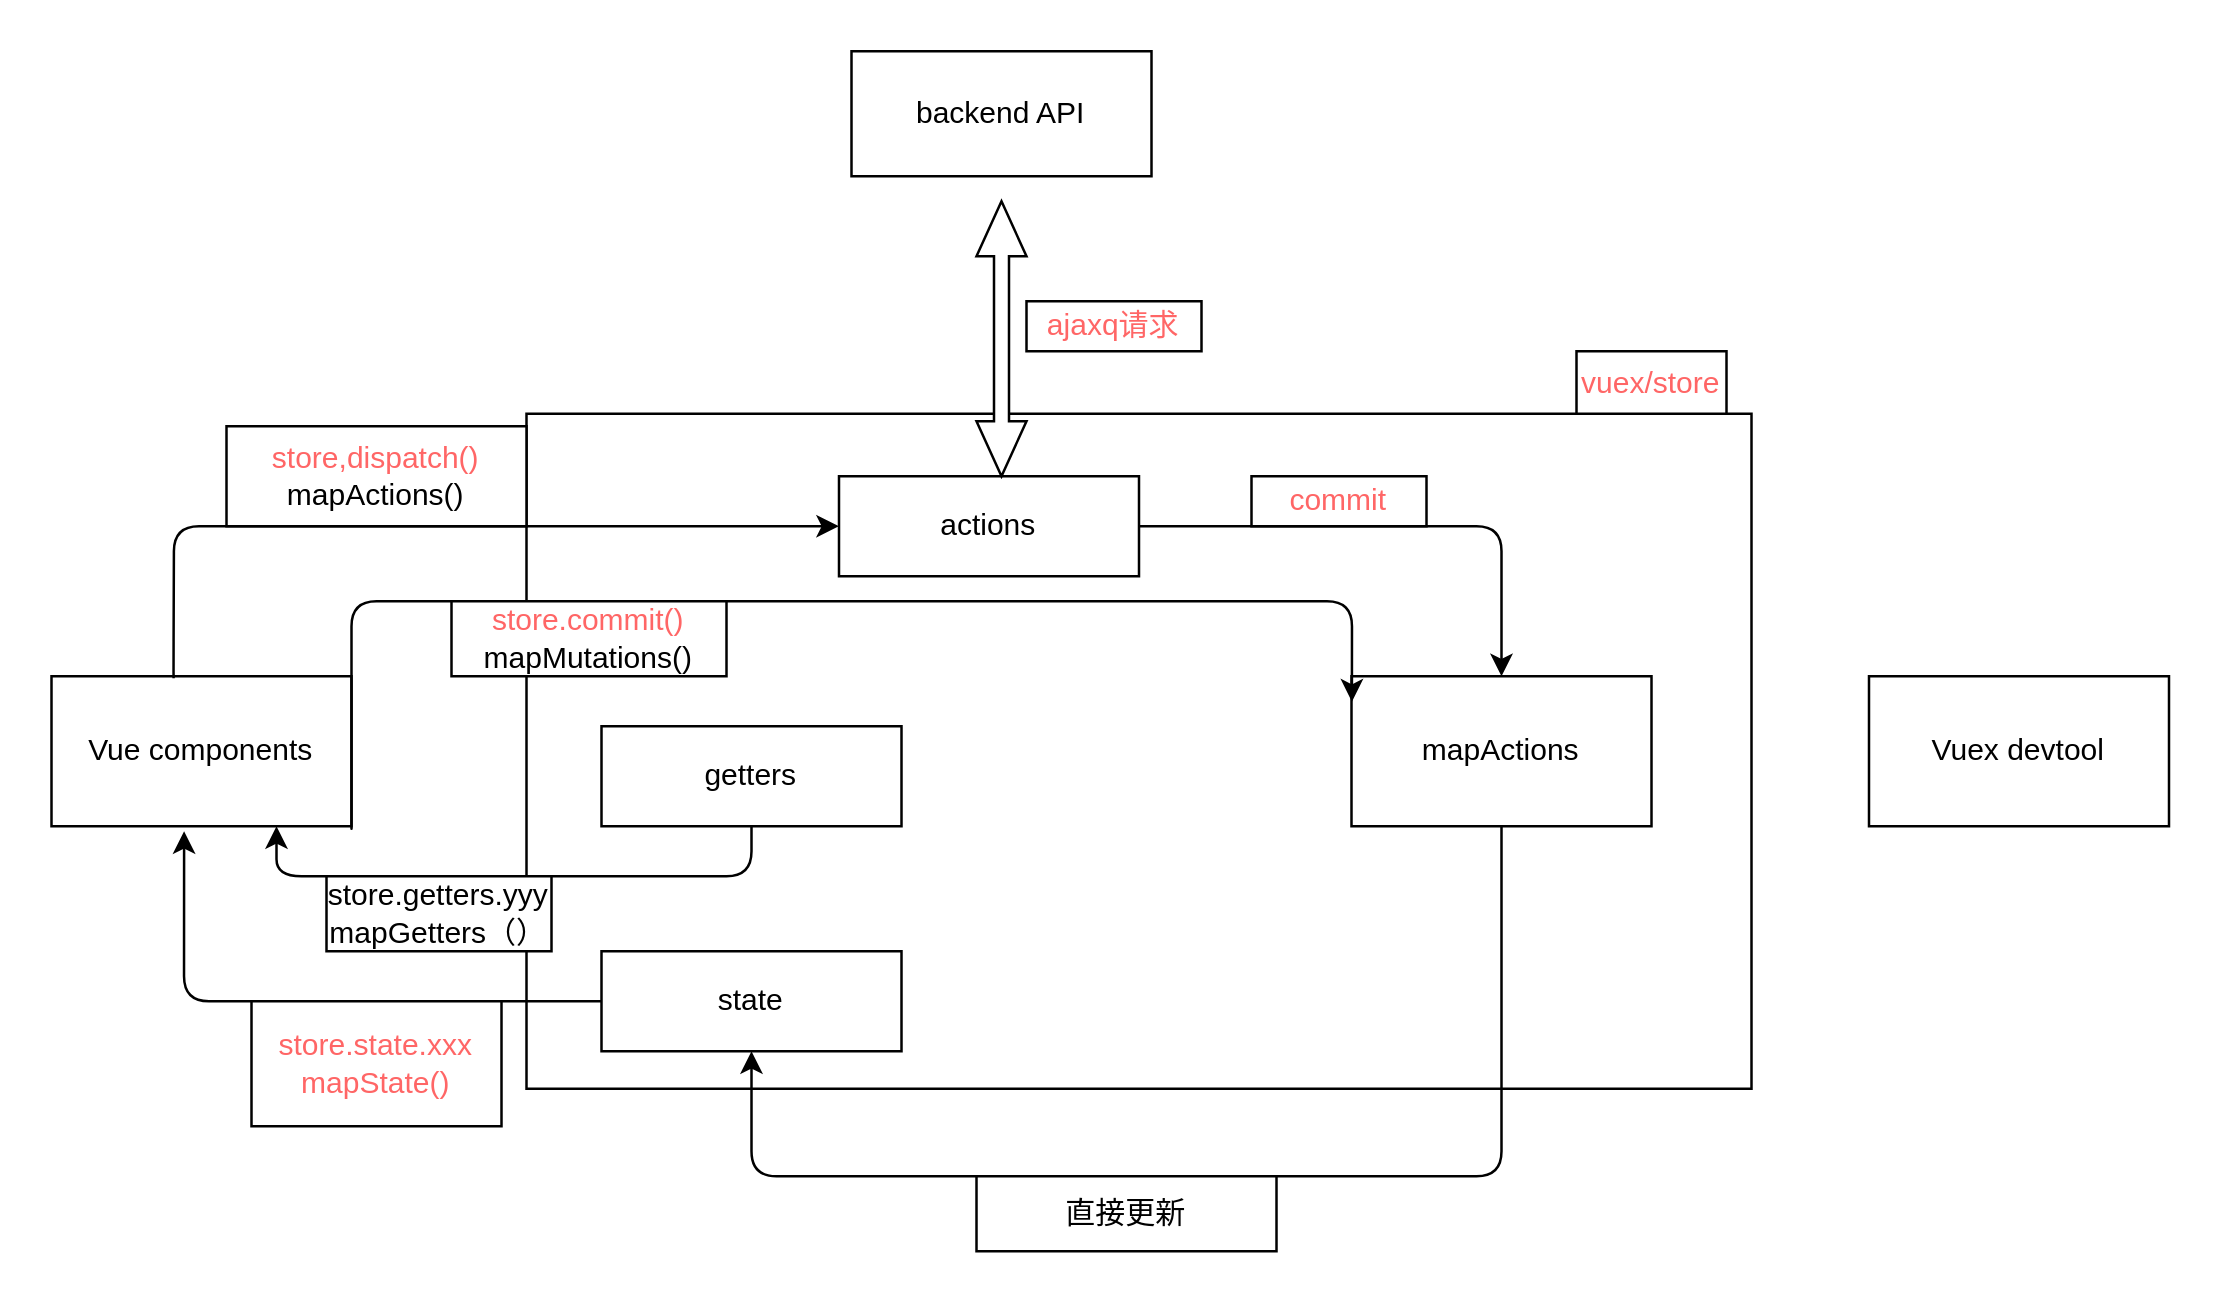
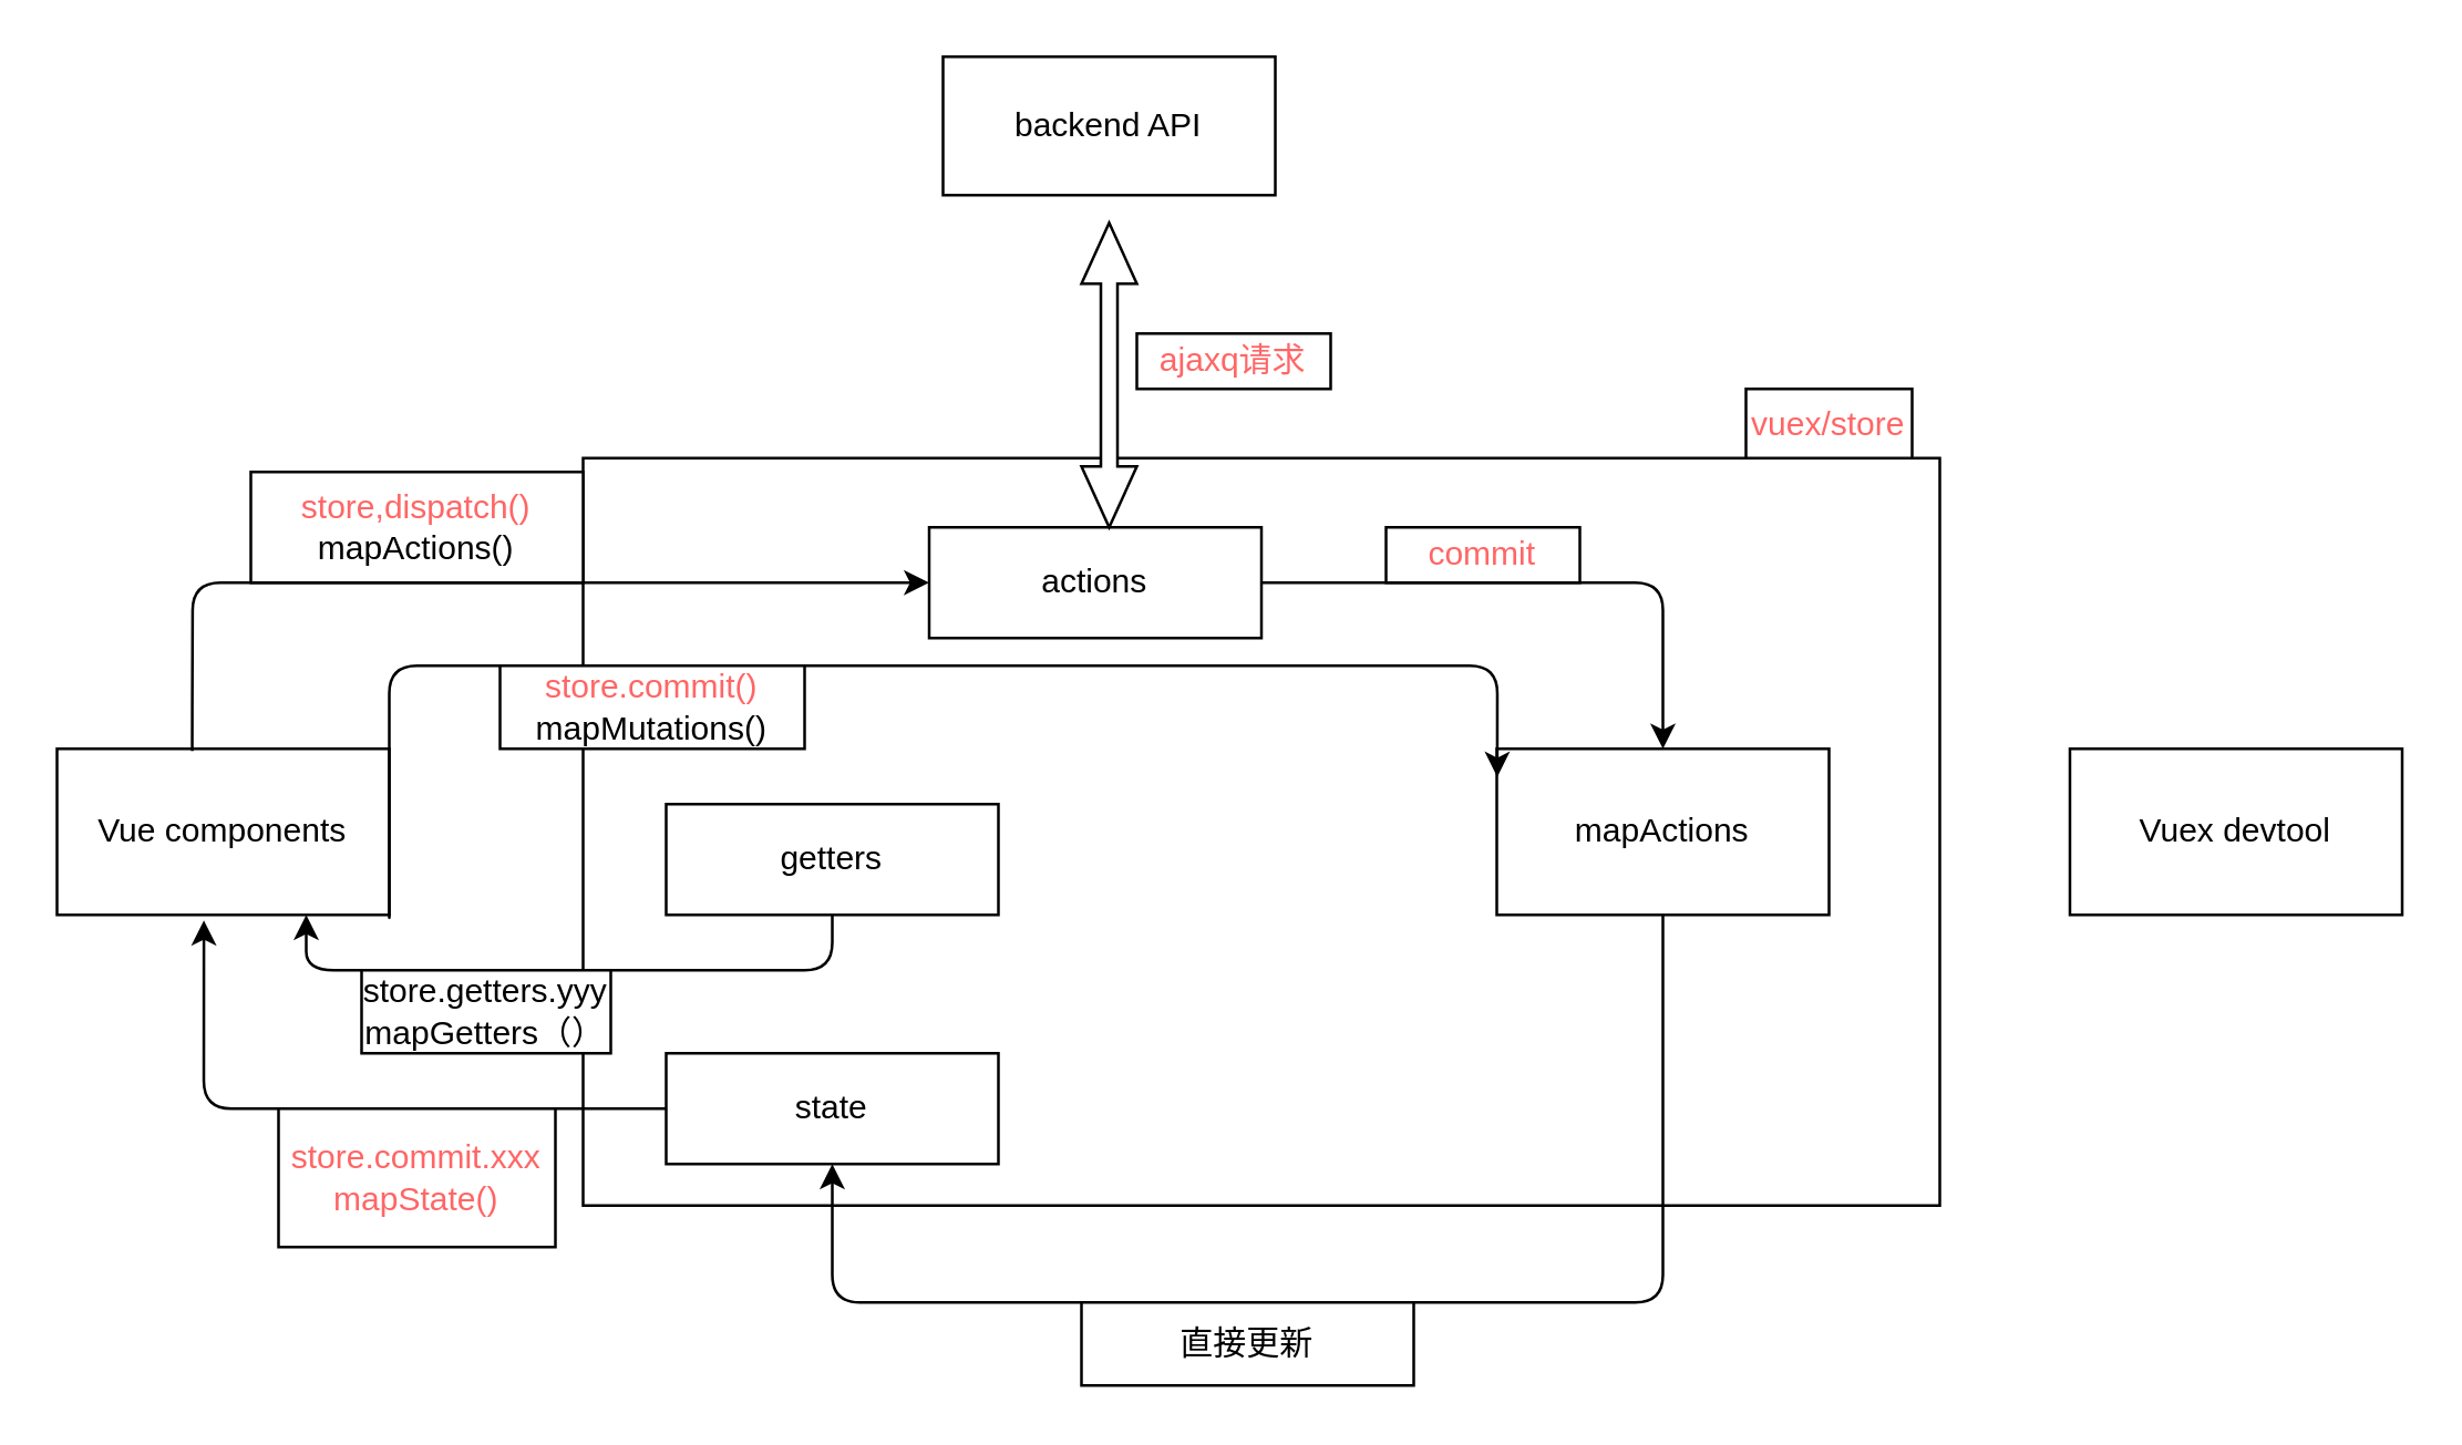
- <mxCell id="16" value="&lt;font color=&quot;#ff6666&quot;&gt;store.state.xxx&lt;br&gt;mapState()&lt;/font&gt;" style="rounded=0;whiteSpace=wrap;html=1;" vertex="1" parent="1"><mxGeometry x="100" y="400" width="100" height="50" as="geometry" /></mxCell>
+ <mxCell id="16" value="&lt;font color=&quot;#ff6666&quot;&gt;store.commit.xxx&lt;br&gt;mapState()&lt;/font&gt;" style="rounded=0;whiteSpace=wrap;html=1;" vertex="1" parent="1"><mxGeometry x="100" y="400" width="100" height="50" as="geometry" /></mxCell>
